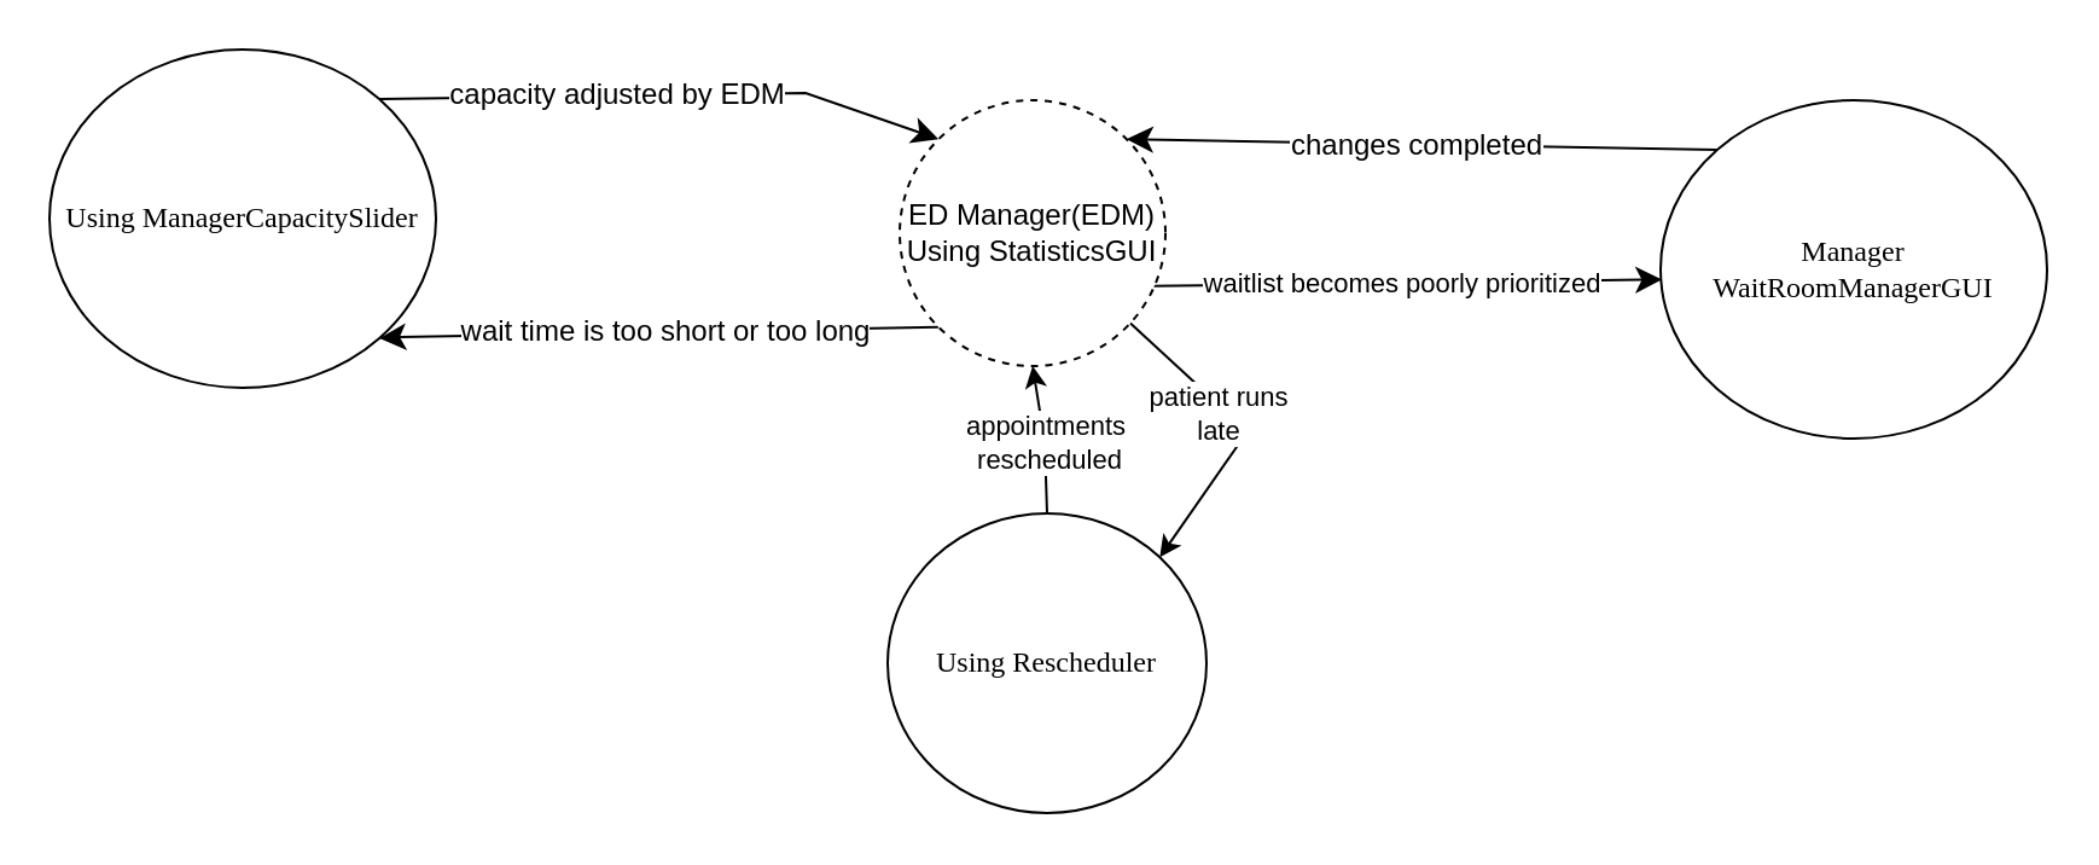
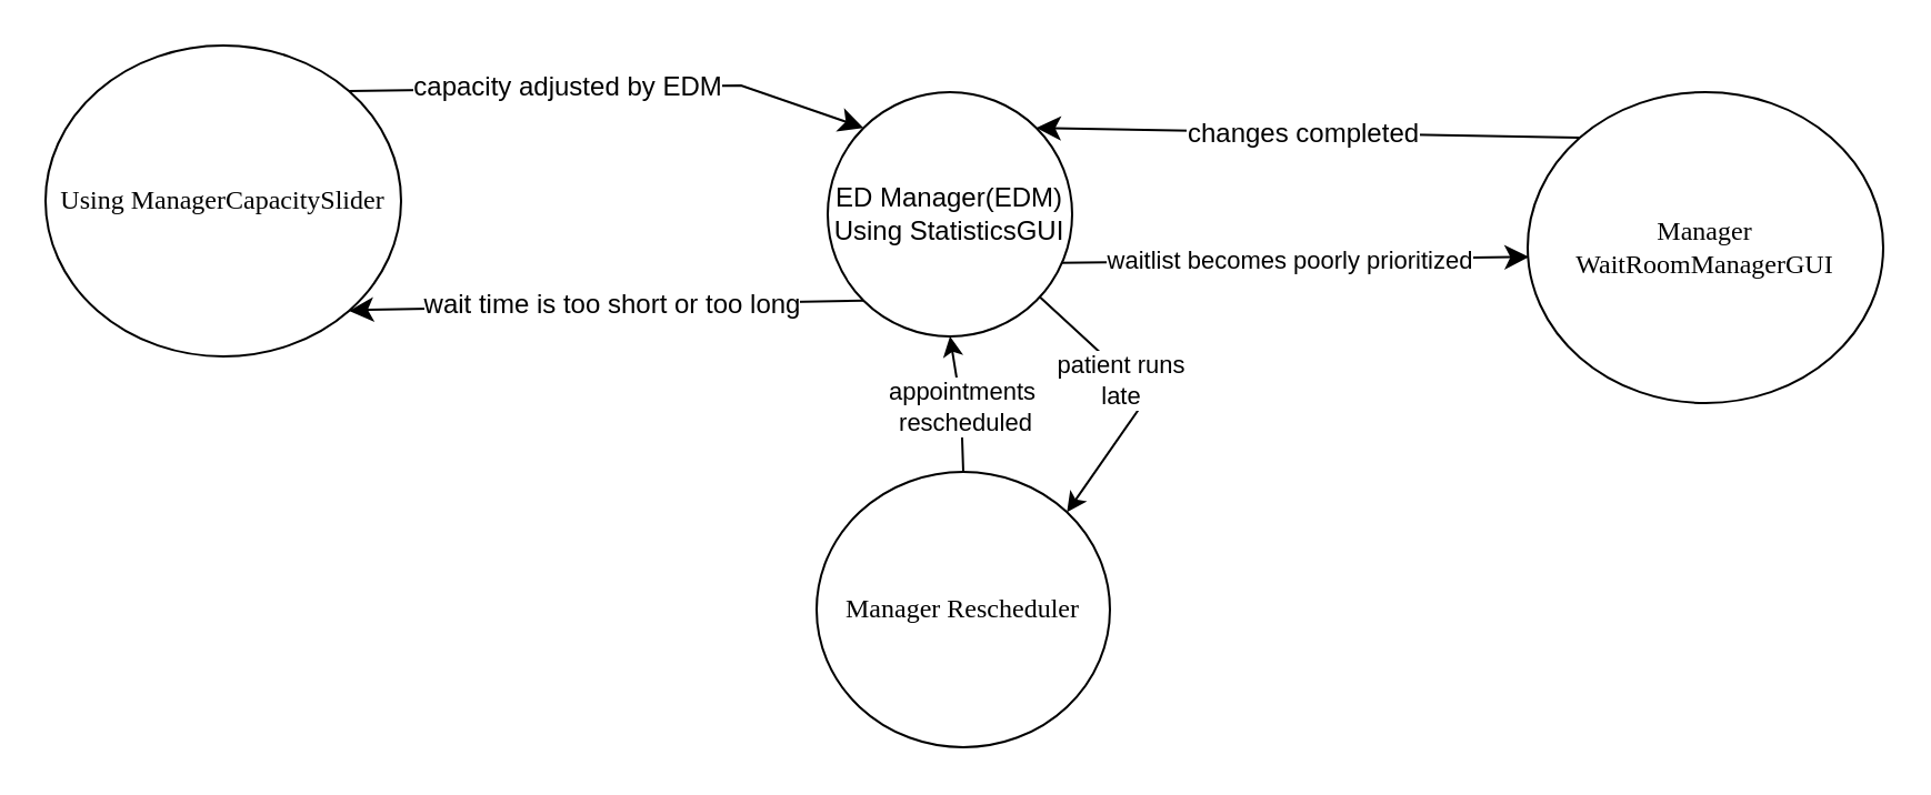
- <mxCell id="14" value="ED Manager(EDM) Using StatisticsGUI" style="ellipse;whiteSpace=wrap;html=1;aspect=fixed;dashed=1;" parent="1" vertex="1"><mxGeometry x="372" y="41" width="110" height="110" as="geometry" /></mxCell>
+ <mxCell id="14" value="ED Manager(EDM) Using StatisticsGUI" style="ellipse;whiteSpace=wrap;html=1;aspect=fixed;" parent="1" vertex="1"><mxGeometry x="372" y="41" width="110" height="110" as="geometry" /></mxCell>
- <mxCell id="17" value="Using Rescheduler" style="rounded=1;whiteSpace=wrap;html=1;arcSize=24;shadow=0;comic=0;labelBackgroundColor=none;fontFamily=Verdana;fontSize=12;align=center;shape=ellipse;perimeter=ellipsePerimeter;" vertex="1" parent="1"><mxGeometry x="367" y="212" width="132" height="124" as="geometry" /></mxCell>
+ <mxCell id="17" value="Manager Rescheduler" style="rounded=1;whiteSpace=wrap;html=1;arcSize=24;shadow=0;comic=0;labelBackgroundColor=none;fontFamily=Verdana;fontSize=12;align=center;shape=ellipse;perimeter=ellipsePerimeter;" vertex="1" parent="1"><mxGeometry x="367" y="212" width="132" height="124" as="geometry" /></mxCell>
